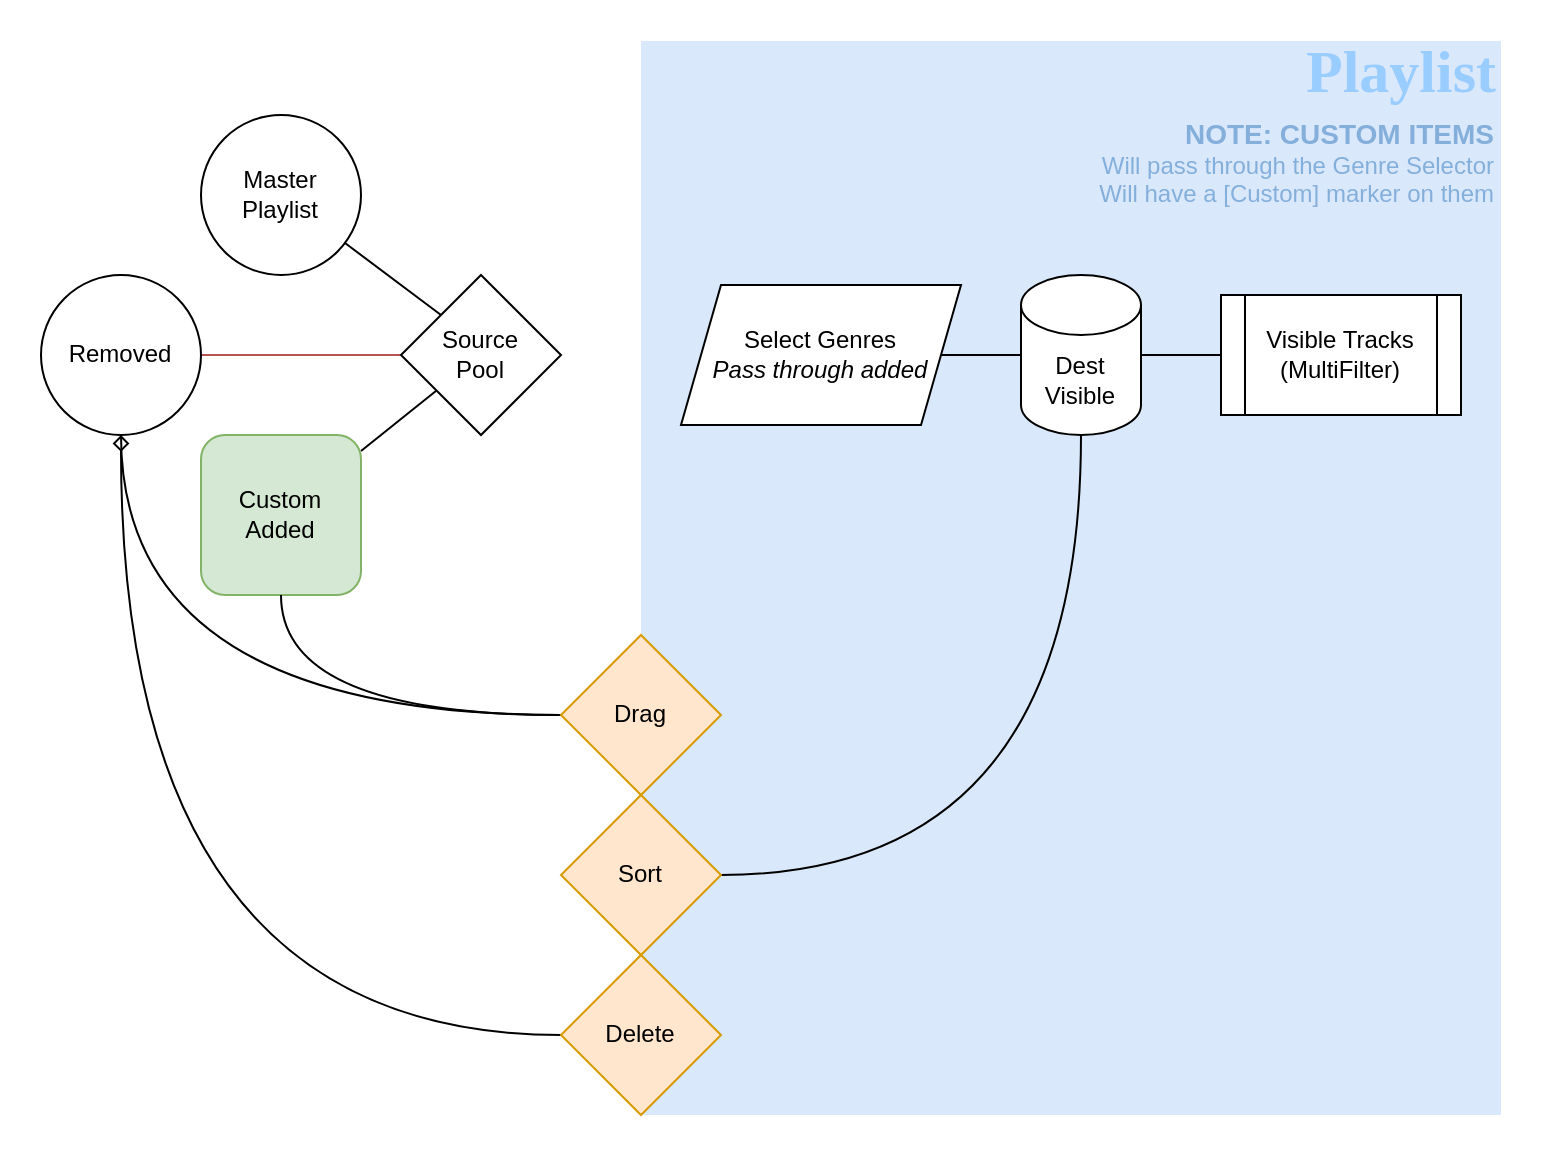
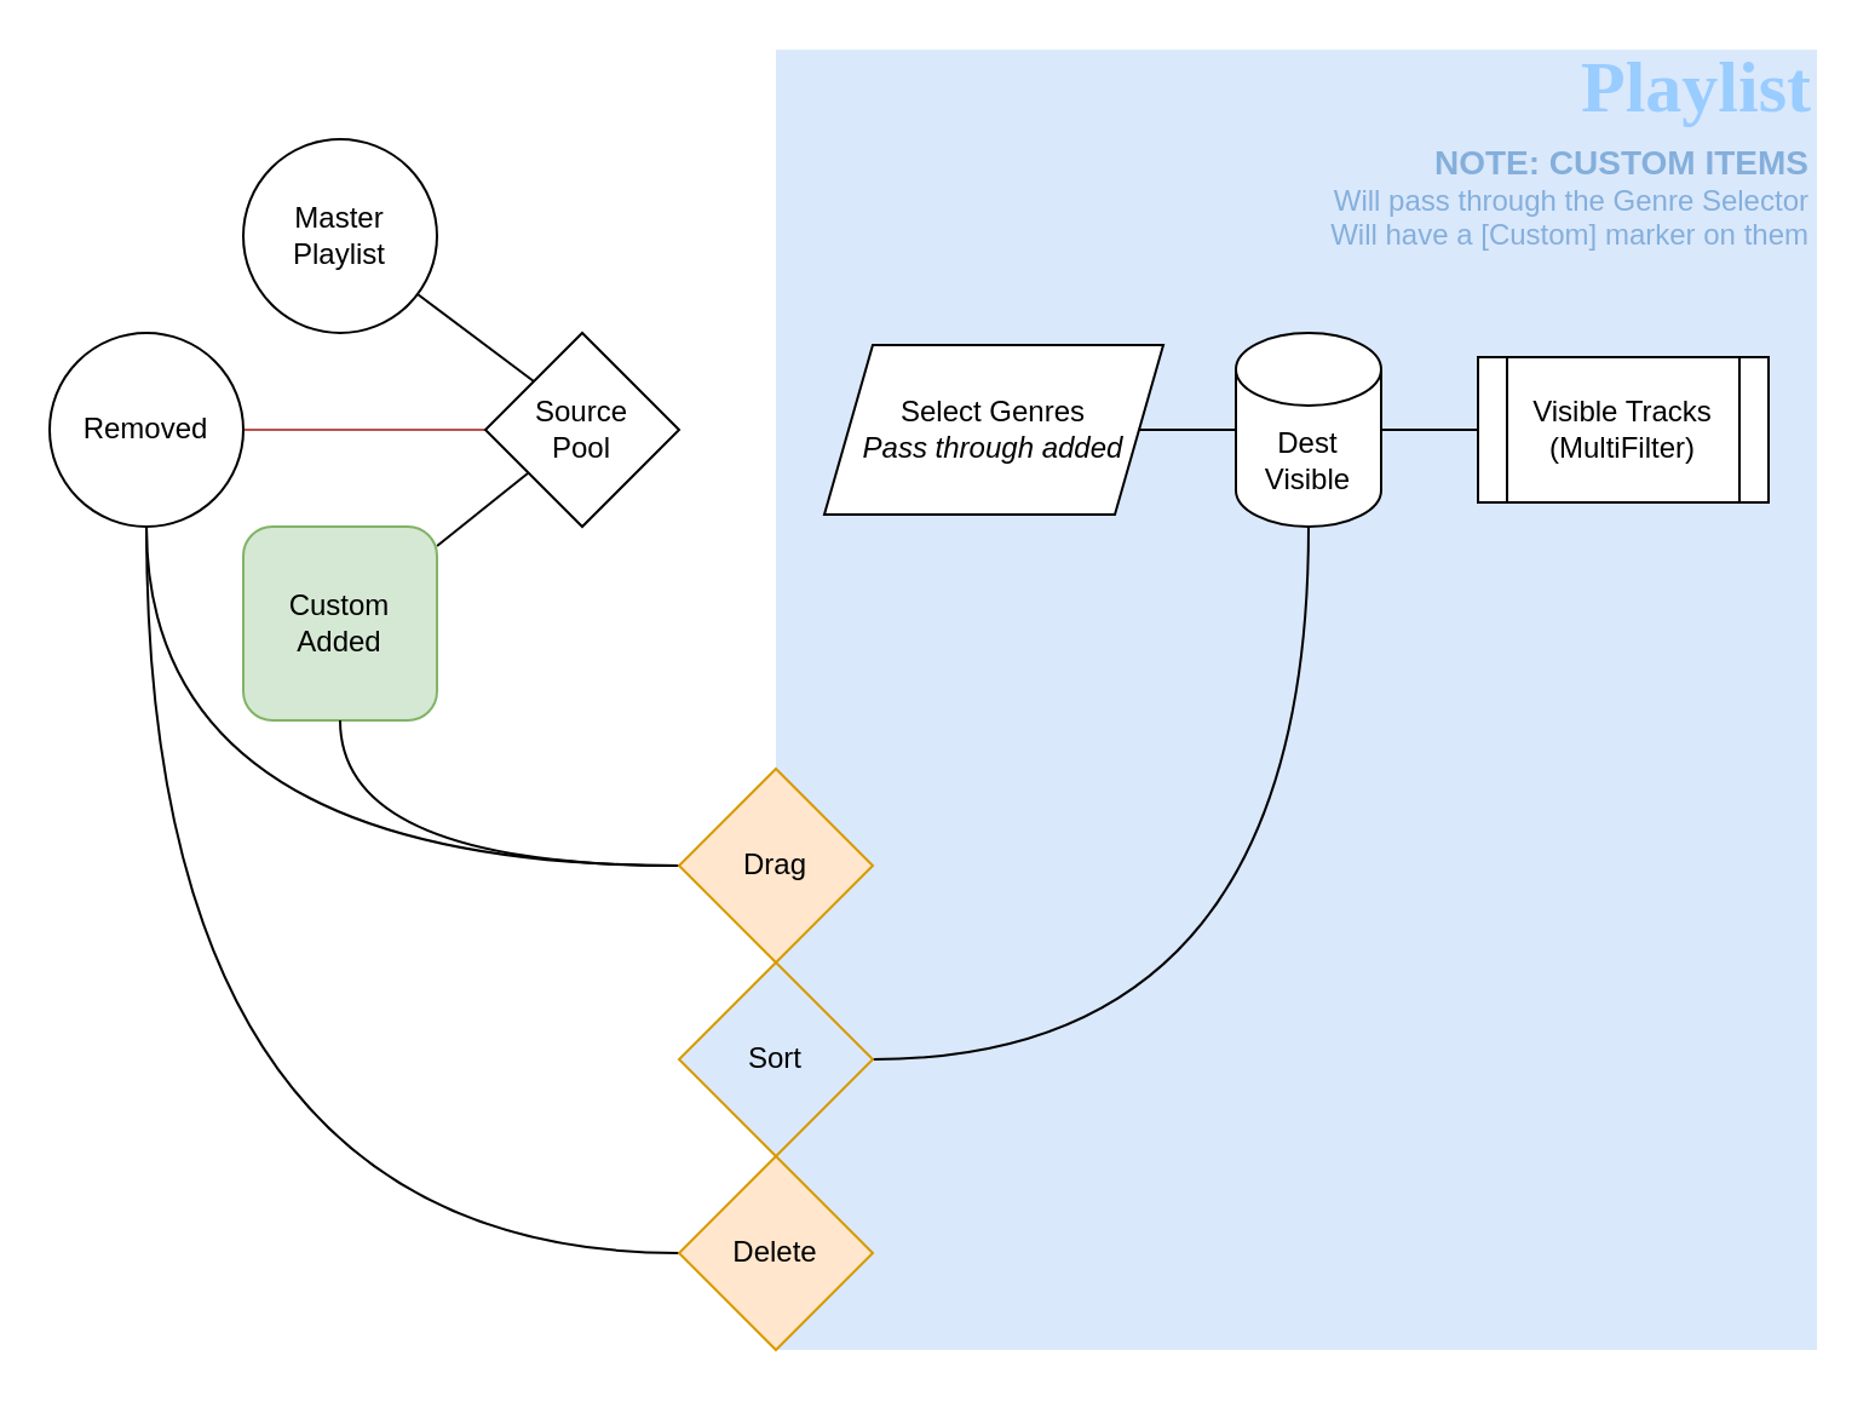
- <mxCell id="15" style="edgeStyle=orthogonalEdgeStyle;rounded=0;orthogonalLoop=1;jettySize=auto;html=1;endArrow=diamond;endFill=0;curved=1;" parent="1" source="16" target="8" edge="1"><mxGeometry relative="1" as="geometry" /></mxCell>
+ <mxCell id="15" style="edgeStyle=orthogonalEdgeStyle;rounded=0;orthogonalLoop=1;jettySize=auto;html=1;endArrow=none;endFill=0;curved=1;" parent="1" source="16" target="8" edge="1"><mxGeometry relative="1" as="geometry" /></mxCell>
- <mxCell id="21" value="Sort" style="rhombus;whiteSpace=wrap;html=1;fillColor=#ffe6cc;strokeColor=#d79b00;" parent="1" vertex="1"><mxGeometry x="280" y="397" width="80" height="80" as="geometry" /></mxCell>
+ <mxCell id="21" value="Sort" style="rhombus;whiteSpace=wrap;html=1;fillColor=#dae8fc;strokeColor=#d79b00;" parent="1" vertex="1"><mxGeometry x="280" y="397" width="80" height="80" as="geometry" /></mxCell>
